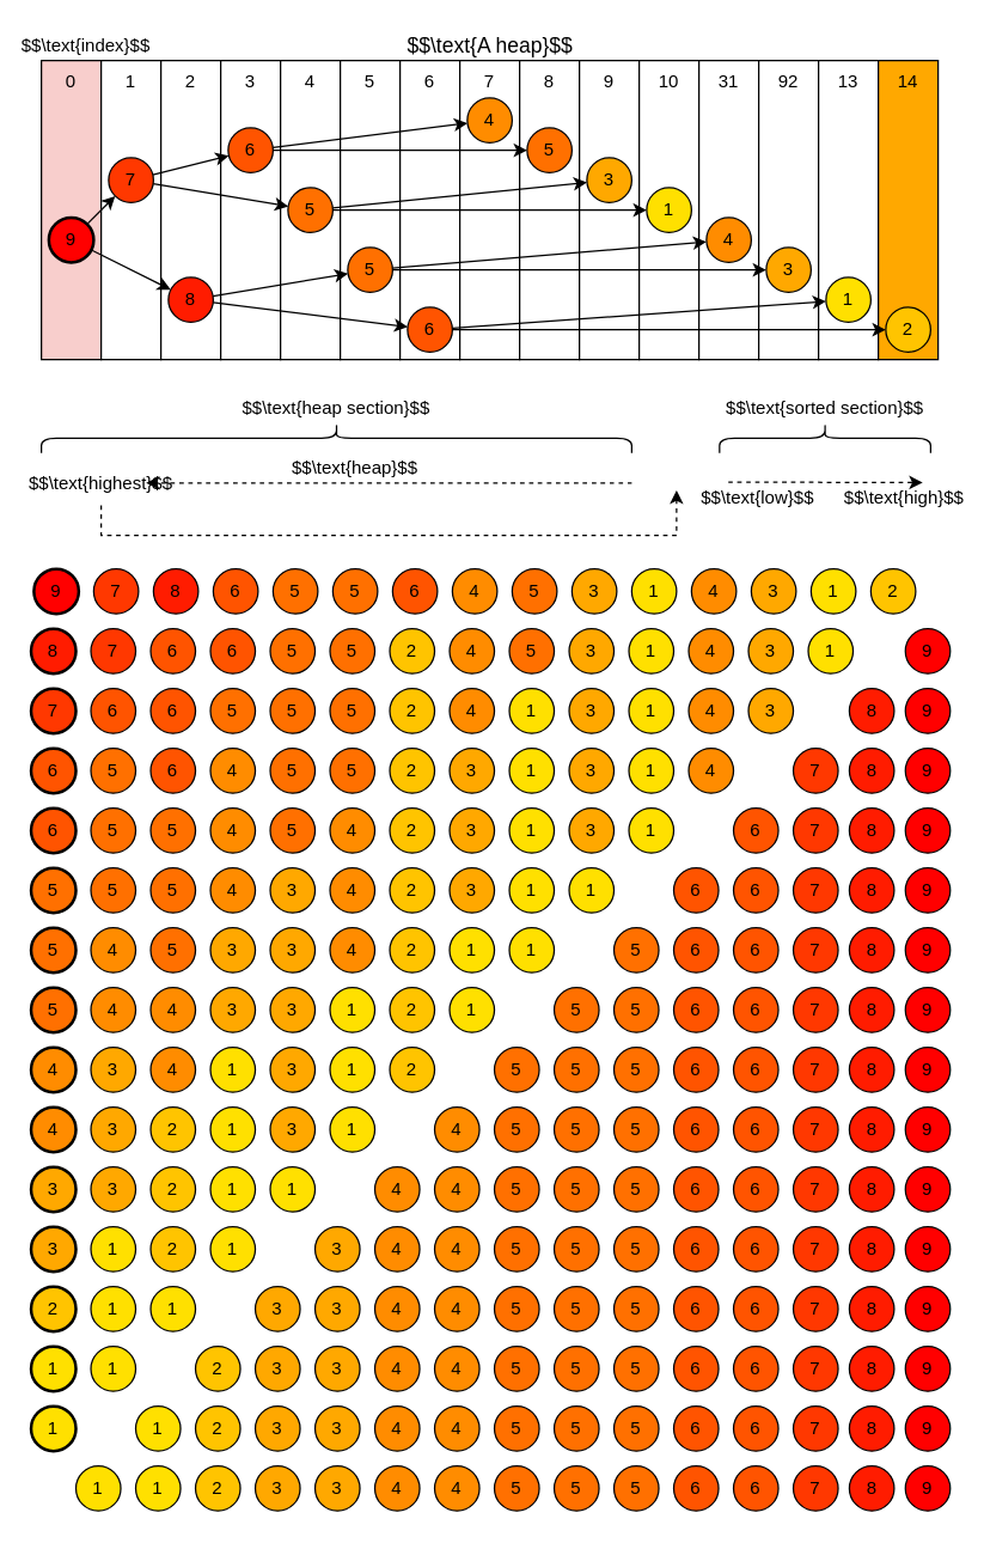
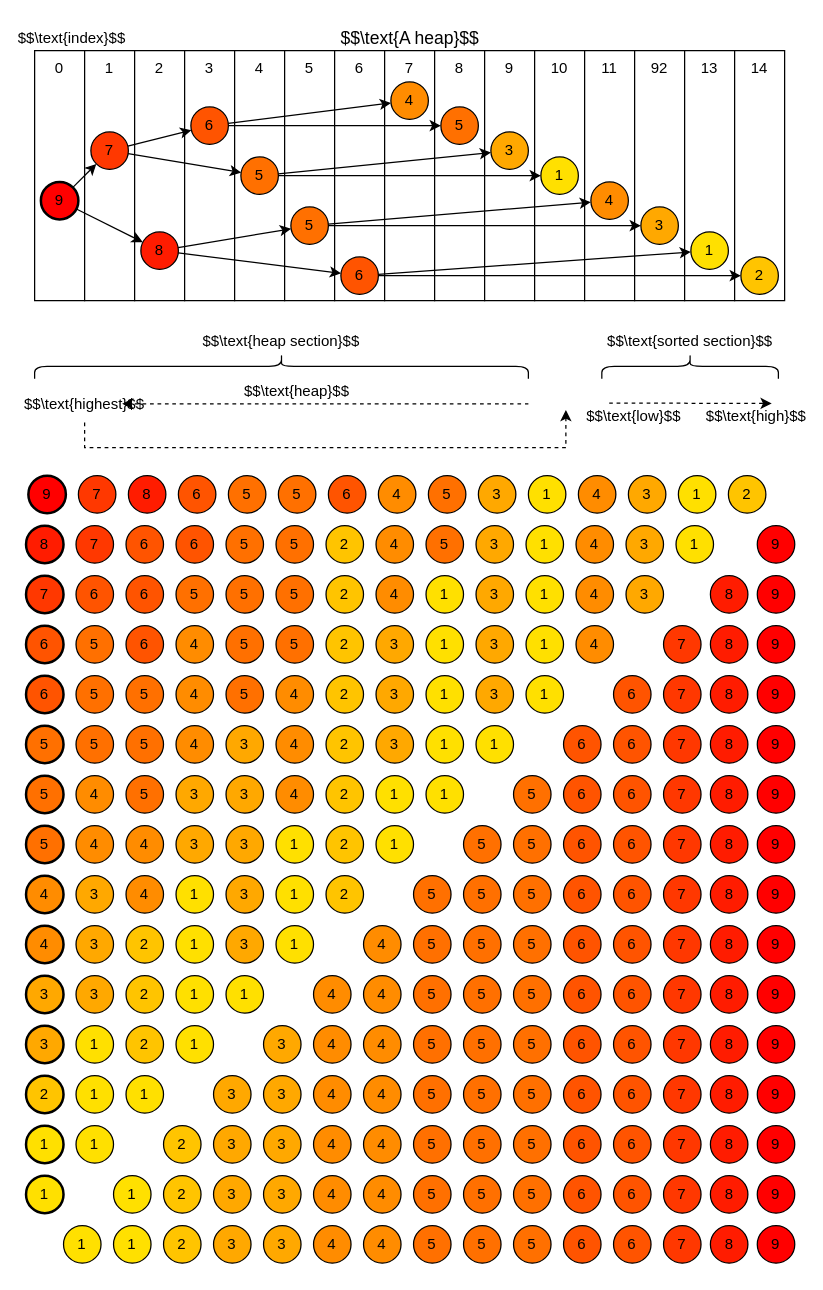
- <mxCell id="14" value="31" style="rounded=0;whiteSpace=wrap;html=1;verticalAlign=top;" vertex="1" parent="2"><mxGeometry x="440" width="40" height="200" as="geometry" /></mxCell>
+ <mxCell id="14" value="11" style="rounded=0;whiteSpace=wrap;html=1;verticalAlign=top;" vertex="1" parent="2"><mxGeometry x="440" width="40" height="200" as="geometry" /></mxCell>
- <mxCell id="3" value="0" style="rounded=0;whiteSpace=wrap;html=1;verticalAlign=top;fillColor=#f8cecc;" vertex="1" parent="2"><mxGeometry width="40" height="200" as="geometry" /></mxCell>
+ <mxCell id="3" value="0" style="rounded=0;whiteSpace=wrap;html=1;verticalAlign=top;" vertex="1" parent="2"><mxGeometry width="40" height="200" as="geometry" /></mxCell>
- <mxCell id="17" value="14" style="rounded=0;whiteSpace=wrap;html=1;verticalAlign=top;fillColor=#ffa800;" vertex="1" parent="2"><mxGeometry x="560" width="40" height="200" as="geometry" /></mxCell>
+ <mxCell id="17" value="14" style="rounded=0;whiteSpace=wrap;html=1;verticalAlign=top;" vertex="1" parent="2"><mxGeometry x="560" width="40" height="200" as="geometry" /></mxCell>
